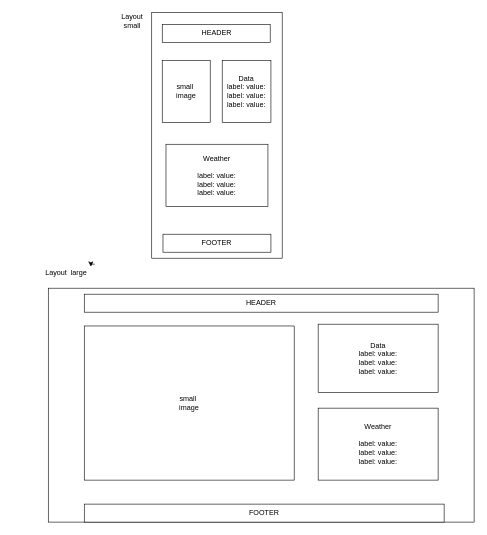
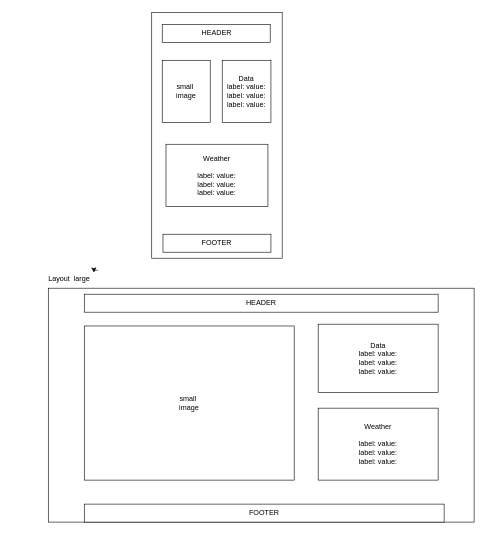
- <mxCell id="3" value="Layout small" style="text;html=1;align=center;verticalAlign=middle;whiteSpace=wrap;rounded=0;" vertex="1" parent="1"><mxGeometry x="190" y="20" width="60" height="30" as="geometry" /></mxCell>
- <mxCell id="4" value="Layout&amp;nbsp; large" style="text;html=1;align=center;verticalAlign=middle;whiteSpace=wrap;rounded=0;" vertex="1" parent="1"><mxGeometry x="15" y="440" width="190" height="30" as="geometry" /></mxCell>
+ <mxCell id="4" value="Layout&amp;nbsp; large" style="text;html=1;align=center;verticalAlign=middle;whiteSpace=wrap;rounded=0;" vertex="1" parent="1"><mxGeometry x="20" y="450" width="190" height="30" as="geometry" /></mxCell>
